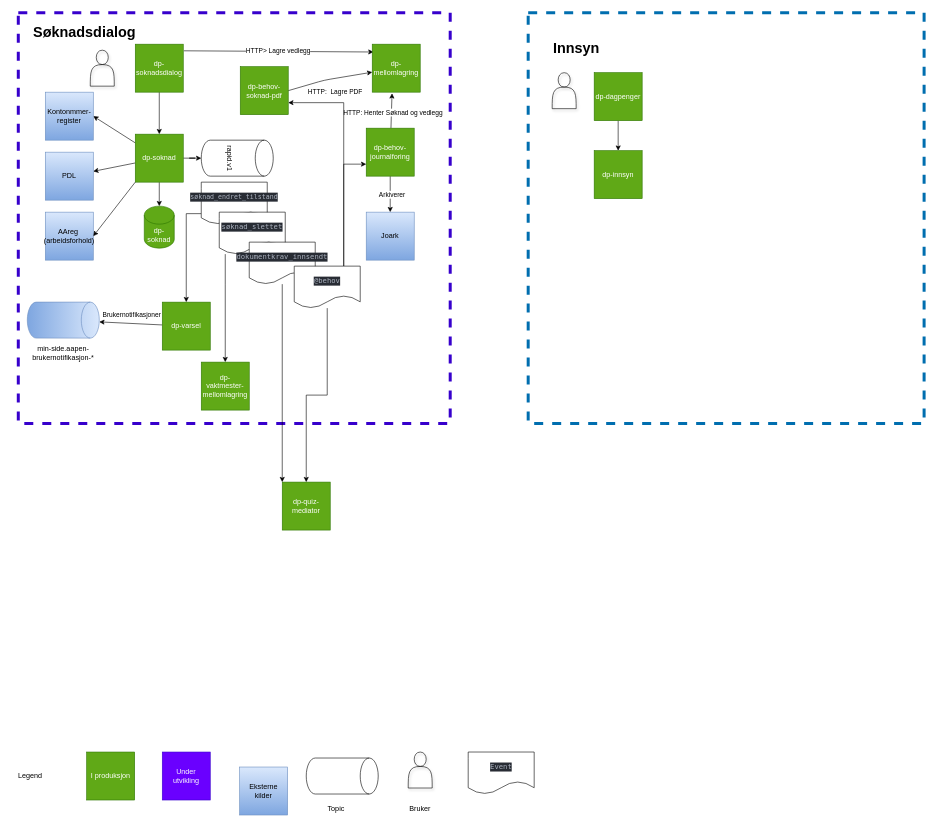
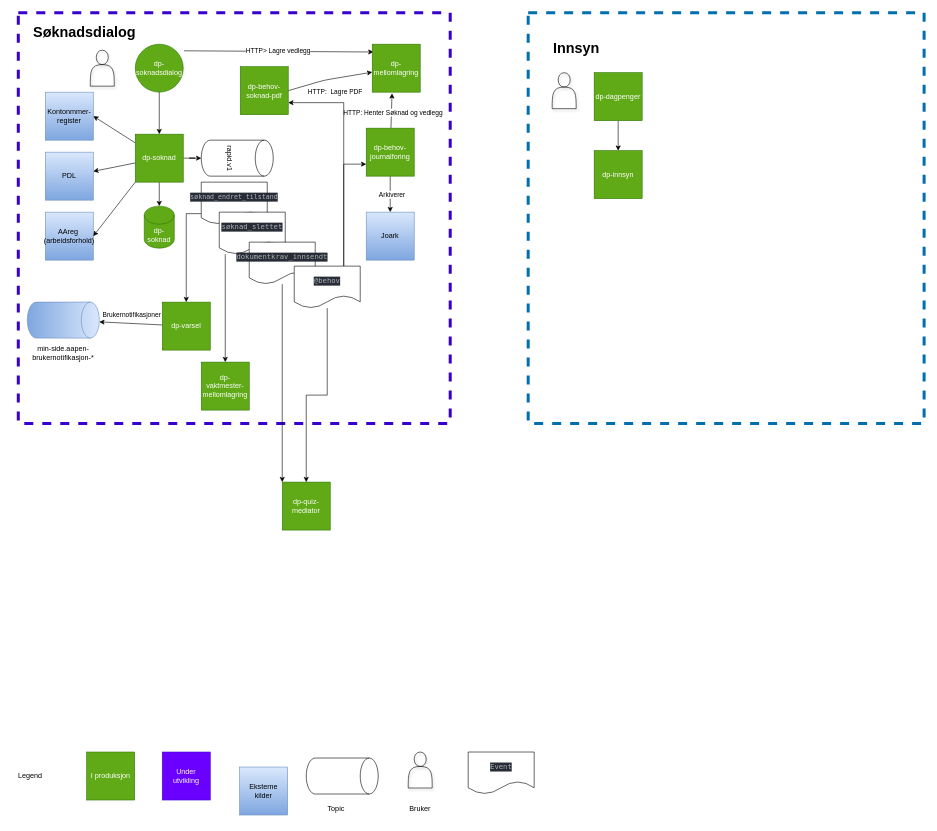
- <mxCell id="11" value="dp-soknadsdialog" style="whiteSpace=wrap;html=1;aspect=fixed;fillColor=#60a917;fontColor=#ffffff;strokeColor=#2D7600;" parent="1" vertex="1"><mxGeometry x="225" y="73" width="80" height="80" as="geometry" /></mxCell>
+ <mxCell id="11" value="dp-soknadsdialog" style="ellipse;whiteSpace=wrap;html=1;aspect=fixed;fillColor=#60a917;fontColor=#ffffff;strokeColor=#2D7600;" parent="1" vertex="1"><mxGeometry x="225" y="73" width="80" height="80" as="geometry" /></mxCell>
